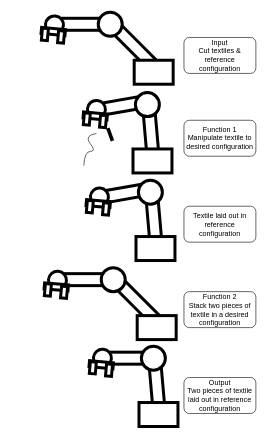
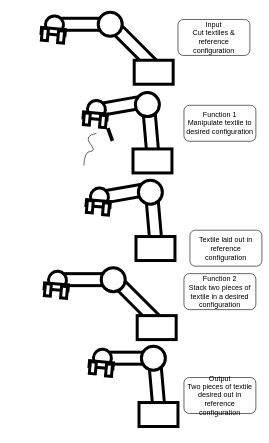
- <mxCell id="39" value="Input&lt;br&gt;Cut textiles &amp;amp; reference configuration" style="rounded=1;whiteSpace=wrap;html=1;" vertex="1" parent="1"><mxGeometry x="306" y="62" width="120" height="60" as="geometry" /></mxCell>
+ <mxCell id="39" value="Input&lt;br&gt;Cut textiles &amp;amp; reference configuration" style="rounded=1;whiteSpace=wrap;html=1;" vertex="1" parent="1"><mxGeometry x="296" y="32" width="120" height="60" as="geometry" /></mxCell>
- <mxCell id="40" value="Function 1&lt;br&gt;Manipulate textile to desired configuration" style="rounded=1;whiteSpace=wrap;html=1;" vertex="1" parent="1"><mxGeometry x="306" y="200.13" width="120" height="60" as="geometry" /></mxCell>
+ <mxCell id="40" value="Function 1&lt;br&gt;Manipulate textile to desired configuration" style="rounded=1;whiteSpace=wrap;html=1;" vertex="1" parent="1"><mxGeometry x="306" y="175.13" width="120" height="60" as="geometry" /></mxCell>
- <mxCell id="75" value="Textile laid out in reference configuration" style="rounded=1;whiteSpace=wrap;html=1;" vertex="1" parent="1"><mxGeometry x="306" y="343.5" width="120" height="60" as="geometry" /></mxCell>
+ <mxCell id="75" value="Textile laid out in reference configuration" style="rounded=1;whiteSpace=wrap;html=1;" vertex="1" parent="1"><mxGeometry x="316" y="383.5" width="120" height="60" as="geometry" /></mxCell>
- <mxCell id="70" value="Function 2&lt;br&gt;Stack two pieces of textile in a desired configuration" style="rounded=1;whiteSpace=wrap;html=1;" vertex="1" parent="1"><mxGeometry x="306" y="486" width="120" height="60" as="geometry" /></mxCell>
+ <mxCell id="70" value="Function 2&lt;br&gt;Stack two pieces of textile in a desired configuration" style="rounded=1;whiteSpace=wrap;html=1;" vertex="1" parent="1"><mxGeometry x="306" y="456" width="120" height="60" as="geometry" /></mxCell>
- <mxCell id="41" value="Output&lt;br&gt;Two pieces of textile laid out in reference configuration" style="rounded=1;whiteSpace=wrap;html=1;" vertex="1" parent="1"><mxGeometry x="306" y="629.27" width="120" height="60" as="geometry" /></mxCell>
+ <mxCell id="41" value="Output&lt;br&gt;Two pieces of textile desired out in reference configuration" style="rounded=1;whiteSpace=wrap;html=1;" vertex="1" parent="1"><mxGeometry x="306" y="629.27" width="120" height="60" as="geometry" /></mxCell>
